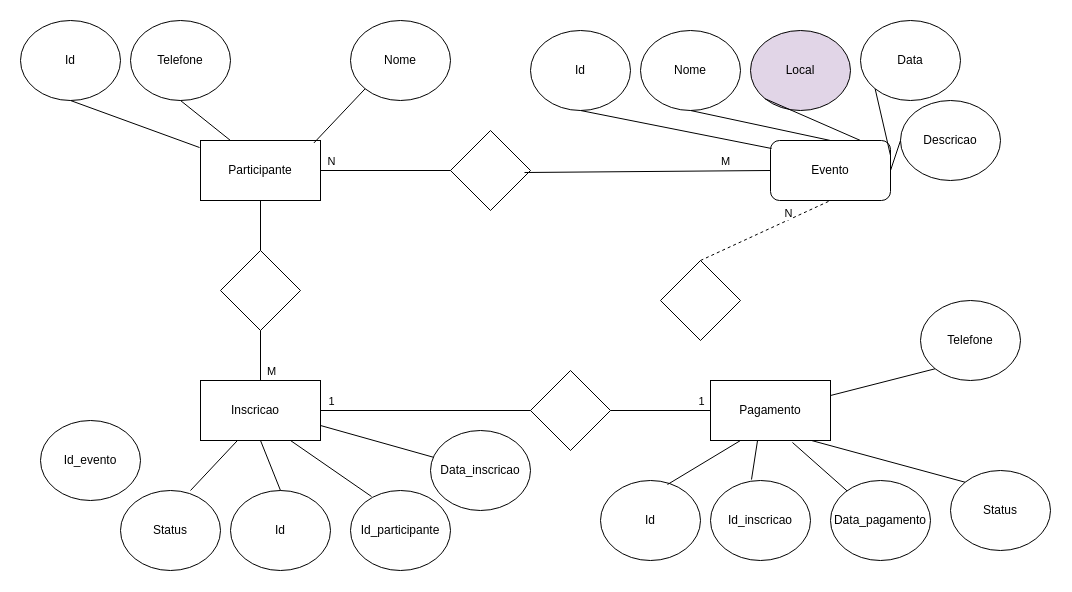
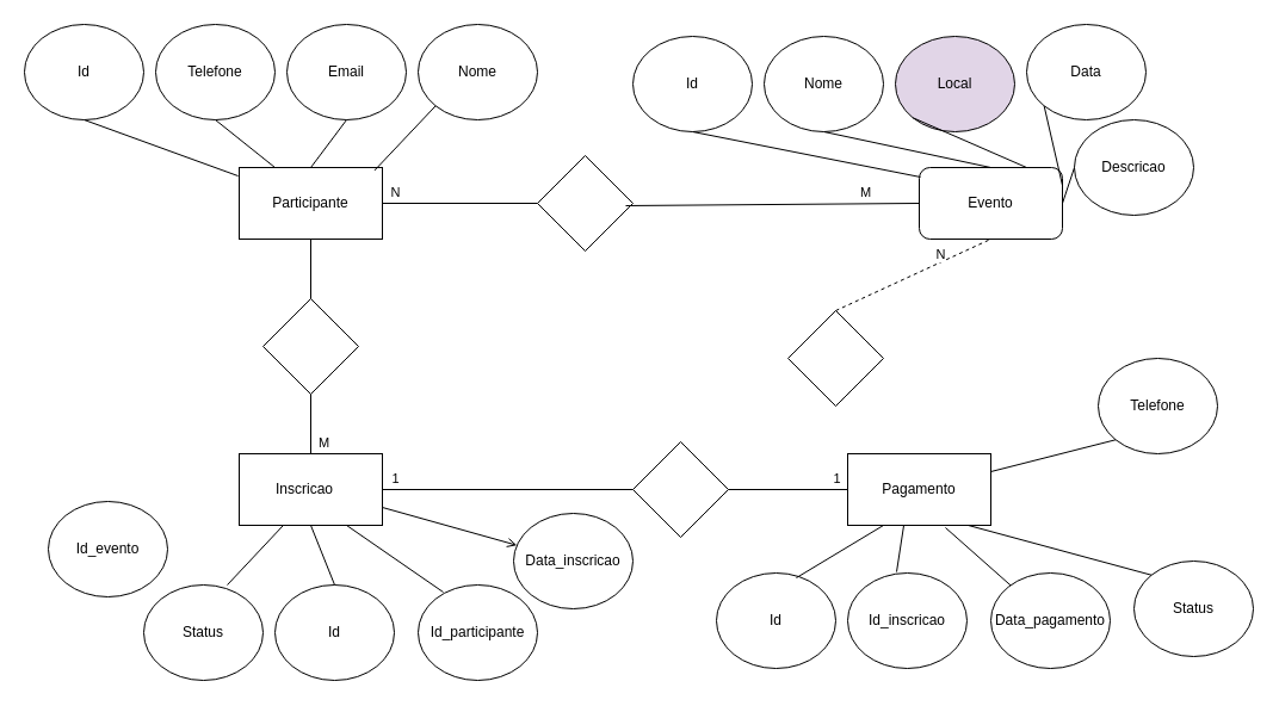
+ <mxCell id="6" value="Email" style="ellipse;whiteSpace=wrap;html=1;" vertex="1" parent="1"><mxGeometry x="240" y="20" width="100" height="80" as="geometry" /></mxCell>
+ <mxCell id="9" value="" style="endArrow=none;html=1;exitX=0.5;exitY=0;exitDx=0;exitDy=0;entryX=0.5;entryY=1;entryDx=0;entryDy=0;" edge="1" parent="1" source="2" target="6"><mxGeometry width="50" height="50" relative="1" as="geometry"><mxPoint x="219" y="167" as="sourcePoint" /><mxPoint x="90" y="120" as="targetPoint" /></mxGeometry></mxCell>
- <mxCell id="43" value="" style="endArrow=none;html=1;exitX=1;exitY=0.75;exitDx=0;exitDy=0;" edge="1" parent="1" source="31" target="37"><mxGeometry width="50" height="50" relative="1" as="geometry"><mxPoint x="300" y="490" as="sourcePoint" /><mxPoint x="350" y="440" as="targetPoint" /></mxGeometry></mxCell>
+ <mxCell id="43" value="" style="endArrow=open;html=1;exitX=1;exitY=0.75;exitDx=0;exitDy=0;" edge="1" parent="1" source="31" target="37"><mxGeometry width="50" height="50" relative="1" as="geometry"><mxPoint x="300" y="490" as="sourcePoint" /><mxPoint x="350" y="440" as="targetPoint" /></mxGeometry></mxCell>
